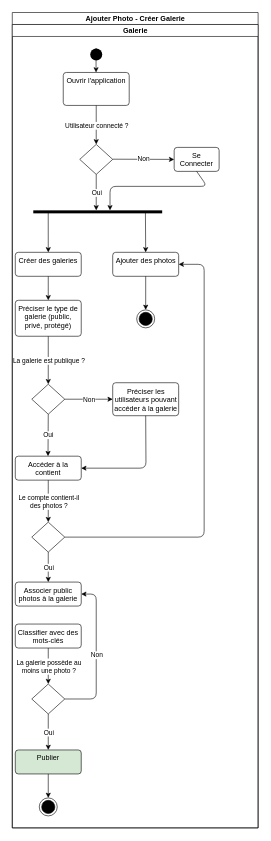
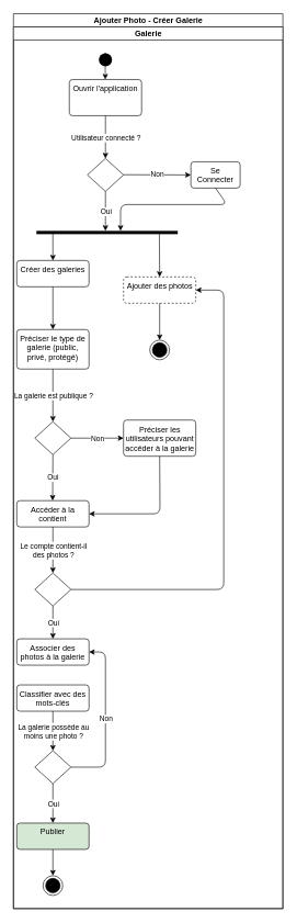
- <mxCell id="15" value="Créer des galeries" style="html=1;align=center;verticalAlign=top;rounded=1;absoluteArcSize=1;arcSize=10;dashed=0;whiteSpace=wrap;" parent="3" vertex="1"><mxGeometry x="5" y="380" width="110" height="40" as="geometry" /></mxCell>
+ <mxCell id="15" value="Créer des galeries" style="html=1;align=center;verticalAlign=top;rounded=1;absoluteArcSize=1;arcSize=10;dashed=0;whiteSpace=wrap;" parent="3" vertex="1"><mxGeometry x="5" y="355" width="110" height="40" as="geometry" /></mxCell>
- <mxCell id="16" value="Ajouter des photos" style="html=1;align=center;verticalAlign=top;rounded=1;absoluteArcSize=1;arcSize=10;dashed=0;whiteSpace=wrap;" parent="3" vertex="1"><mxGeometry x="167.5" y="380" width="110" height="40" as="geometry" /></mxCell>
+ <mxCell id="16" value="Ajouter des photos" style="html=1;align=center;verticalAlign=top;rounded=1;absoluteArcSize=1;arcSize=10;dashed=1;whiteSpace=wrap;" parent="3" vertex="1"><mxGeometry x="167.5" y="380" width="110" height="40" as="geometry" /></mxCell>
- <mxCell id="44" value="Associer public photos à la galerie" style="html=1;align=center;verticalAlign=top;rounded=1;absoluteArcSize=1;arcSize=10;dashed=0;whiteSpace=wrap;" parent="3" vertex="1"><mxGeometry x="5" y="930" width="110" height="40" as="geometry" /></mxCell>
+ <mxCell id="44" value="Associer des photos à la galerie" style="html=1;align=center;verticalAlign=top;rounded=1;absoluteArcSize=1;arcSize=10;dashed=0;whiteSpace=wrap;" parent="3" vertex="1"><mxGeometry x="5" y="930" width="110" height="40" as="geometry" /></mxCell>
